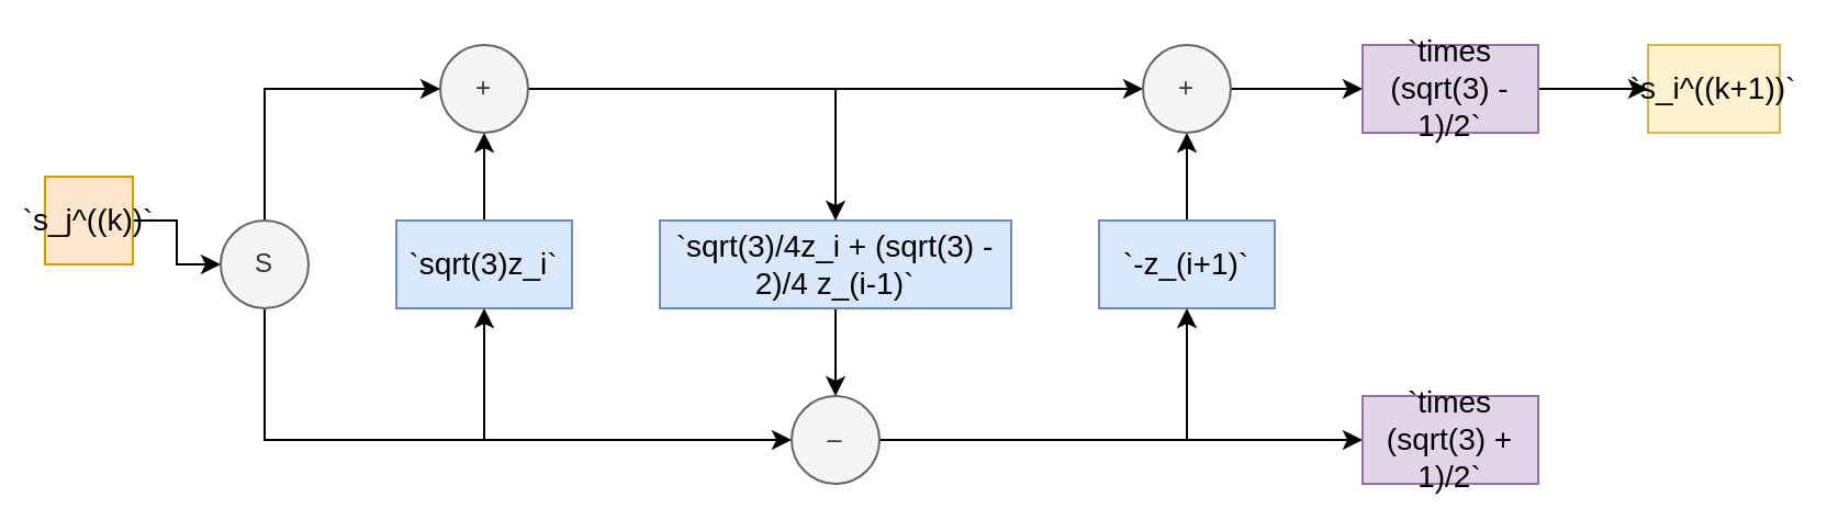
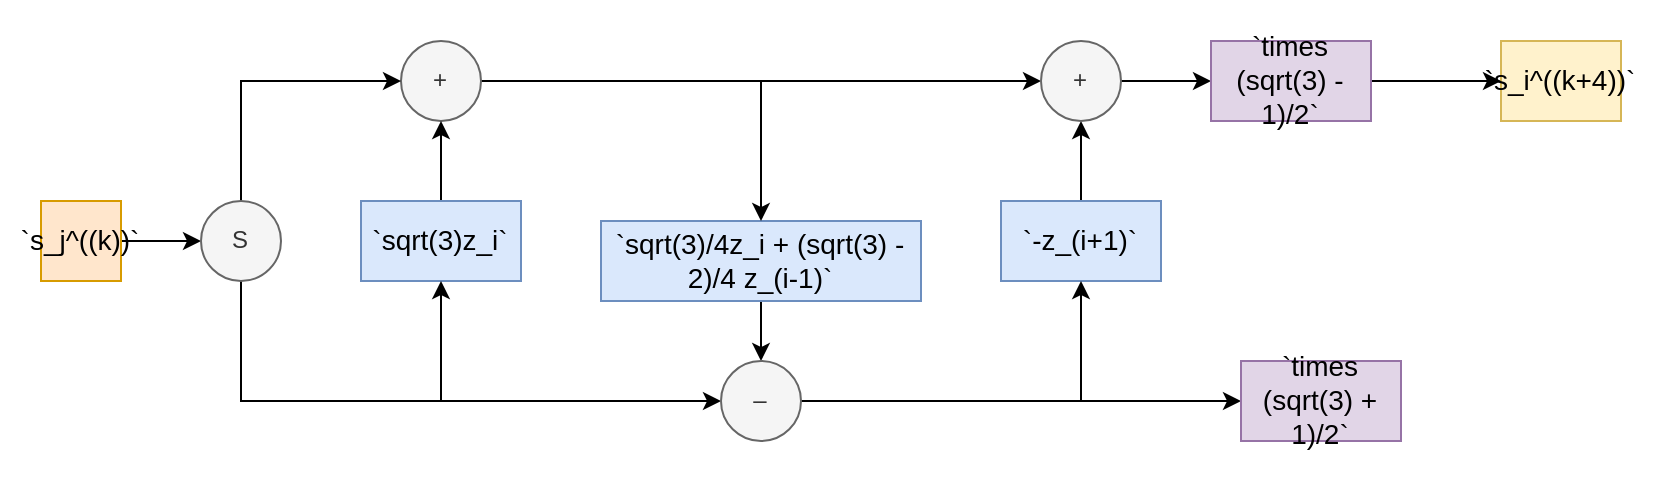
- <mxCell id="21" value="`times (sqrt(3) - 1)/2`" style="rounded=0;whiteSpace=wrap;html=1;fillColor=#e1d5e7;strokeColor=#9673a6;fontFamily=Helvetica;fontSize=14;" vertex="1" parent="1"><mxGeometry x="620" y="20" width="80" height="40" as="geometry" /></mxCell>
+ <mxCell id="21" value="`times (sqrt(3) - 1)/2`" style="rounded=0;whiteSpace=wrap;html=1;fillColor=#e1d5e7;strokeColor=#9673a6;fontFamily=Helvetica;fontSize=14;" vertex="1" parent="1"><mxGeometry x="605" y="20" width="80" height="40" as="geometry" /></mxCell>
- <mxCell id="15" value="`s_i^((k+1))`" style="rounded=0;whiteSpace=wrap;html=1;fillColor=#fff2cc;strokeColor=#d6b656;fontFamily=Helvetica;fontSize=14;" parent="1" vertex="1"><mxGeometry x="750" y="20" width="60" height="40" as="geometry" /></mxCell>
+ <mxCell id="15" value="`s_i^((k+4))`" style="rounded=0;whiteSpace=wrap;html=1;fillColor=#fff2cc;strokeColor=#d6b656;fontFamily=Helvetica;fontSize=14;" parent="1" vertex="1"><mxGeometry x="750" y="20" width="60" height="40" as="geometry" /></mxCell>
- <mxCell id="3" value="`s_j^((k))`" style="rounded=0;whiteSpace=wrap;html=1;fillColor=#ffe6cc;strokeColor=#d79b00;fontFamily=Helvetica;fontSize=14;" parent="1" vertex="1"><mxGeometry x="20" y="80" width="40" height="40" as="geometry" /></mxCell>
+ <mxCell id="3" value="`s_j^((k))`" style="rounded=0;whiteSpace=wrap;html=1;fillColor=#ffe6cc;strokeColor=#d79b00;fontFamily=Helvetica;fontSize=14;" parent="1" vertex="1"><mxGeometry y="100" width="40" height="40" as="geometry" x="20" /></mxCell>
- <mxCell id="6" value="`sqrt(3)/4z_i + (sqrt(3) - 2)/4 z_(i-1)`" style="rounded=0;whiteSpace=wrap;html=1;fillColor=#dae8fc;strokeColor=#6c8ebf;fontFamily=Helvetica;fontSize=14;" parent="1" vertex="1"><mxGeometry x="300" y="100" width="160" height="40" as="geometry" /></mxCell>
+ <mxCell id="6" value="`sqrt(3)/4z_i + (sqrt(3) - 2)/4 z_(i-1)`" style="rounded=0;whiteSpace=wrap;html=1;fillColor=#dae8fc;strokeColor=#6c8ebf;fontFamily=Helvetica;fontSize=14;" parent="1" vertex="1"><mxGeometry x="300" y="110" width="160" height="40" as="geometry" /></mxCell>
